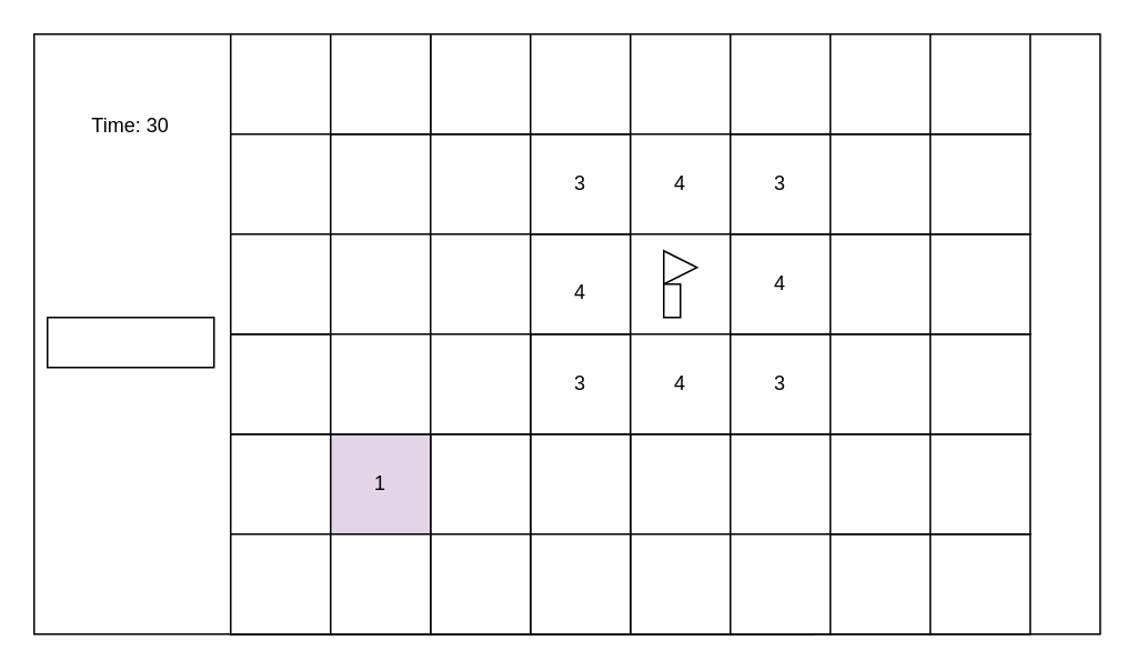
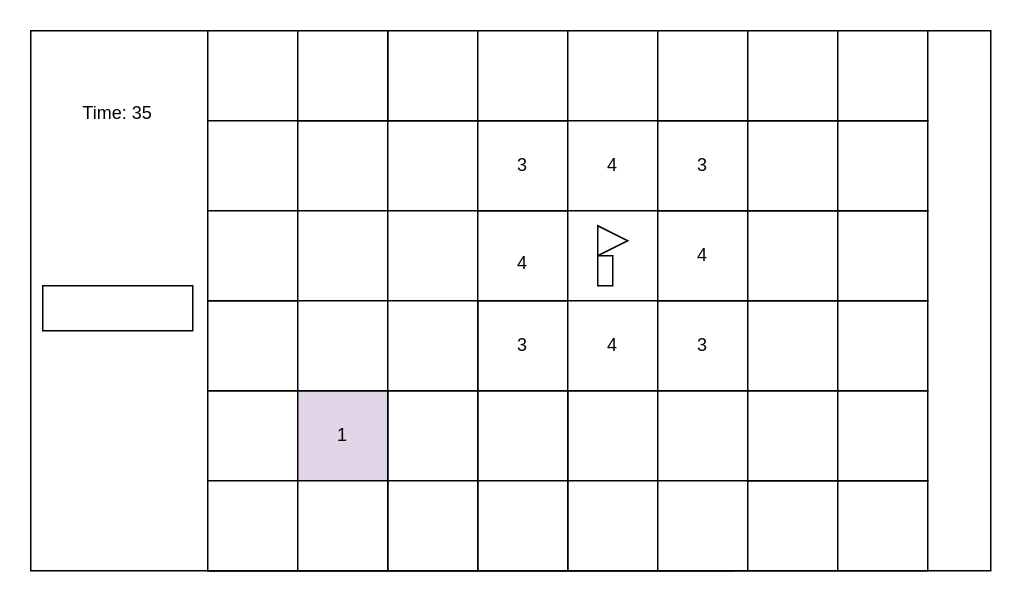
- <mxCell id="3" value="Time: 30" style="text;html=1;strokeColor=none;fillColor=none;align=center;verticalAlign=middle;whiteSpace=wrap;rounded=0;" vertex="1" parent="1"><mxGeometry x="48" y="60" width="60" height="30" as="geometry" /></mxCell>
+ <mxCell id="3" value="Time: 35" style="text;html=1;strokeColor=none;fillColor=none;align=center;verticalAlign=middle;whiteSpace=wrap;rounded=0;" vertex="1" parent="1"><mxGeometry x="48" y="60" width="60" height="30" as="geometry" /></mxCell>
